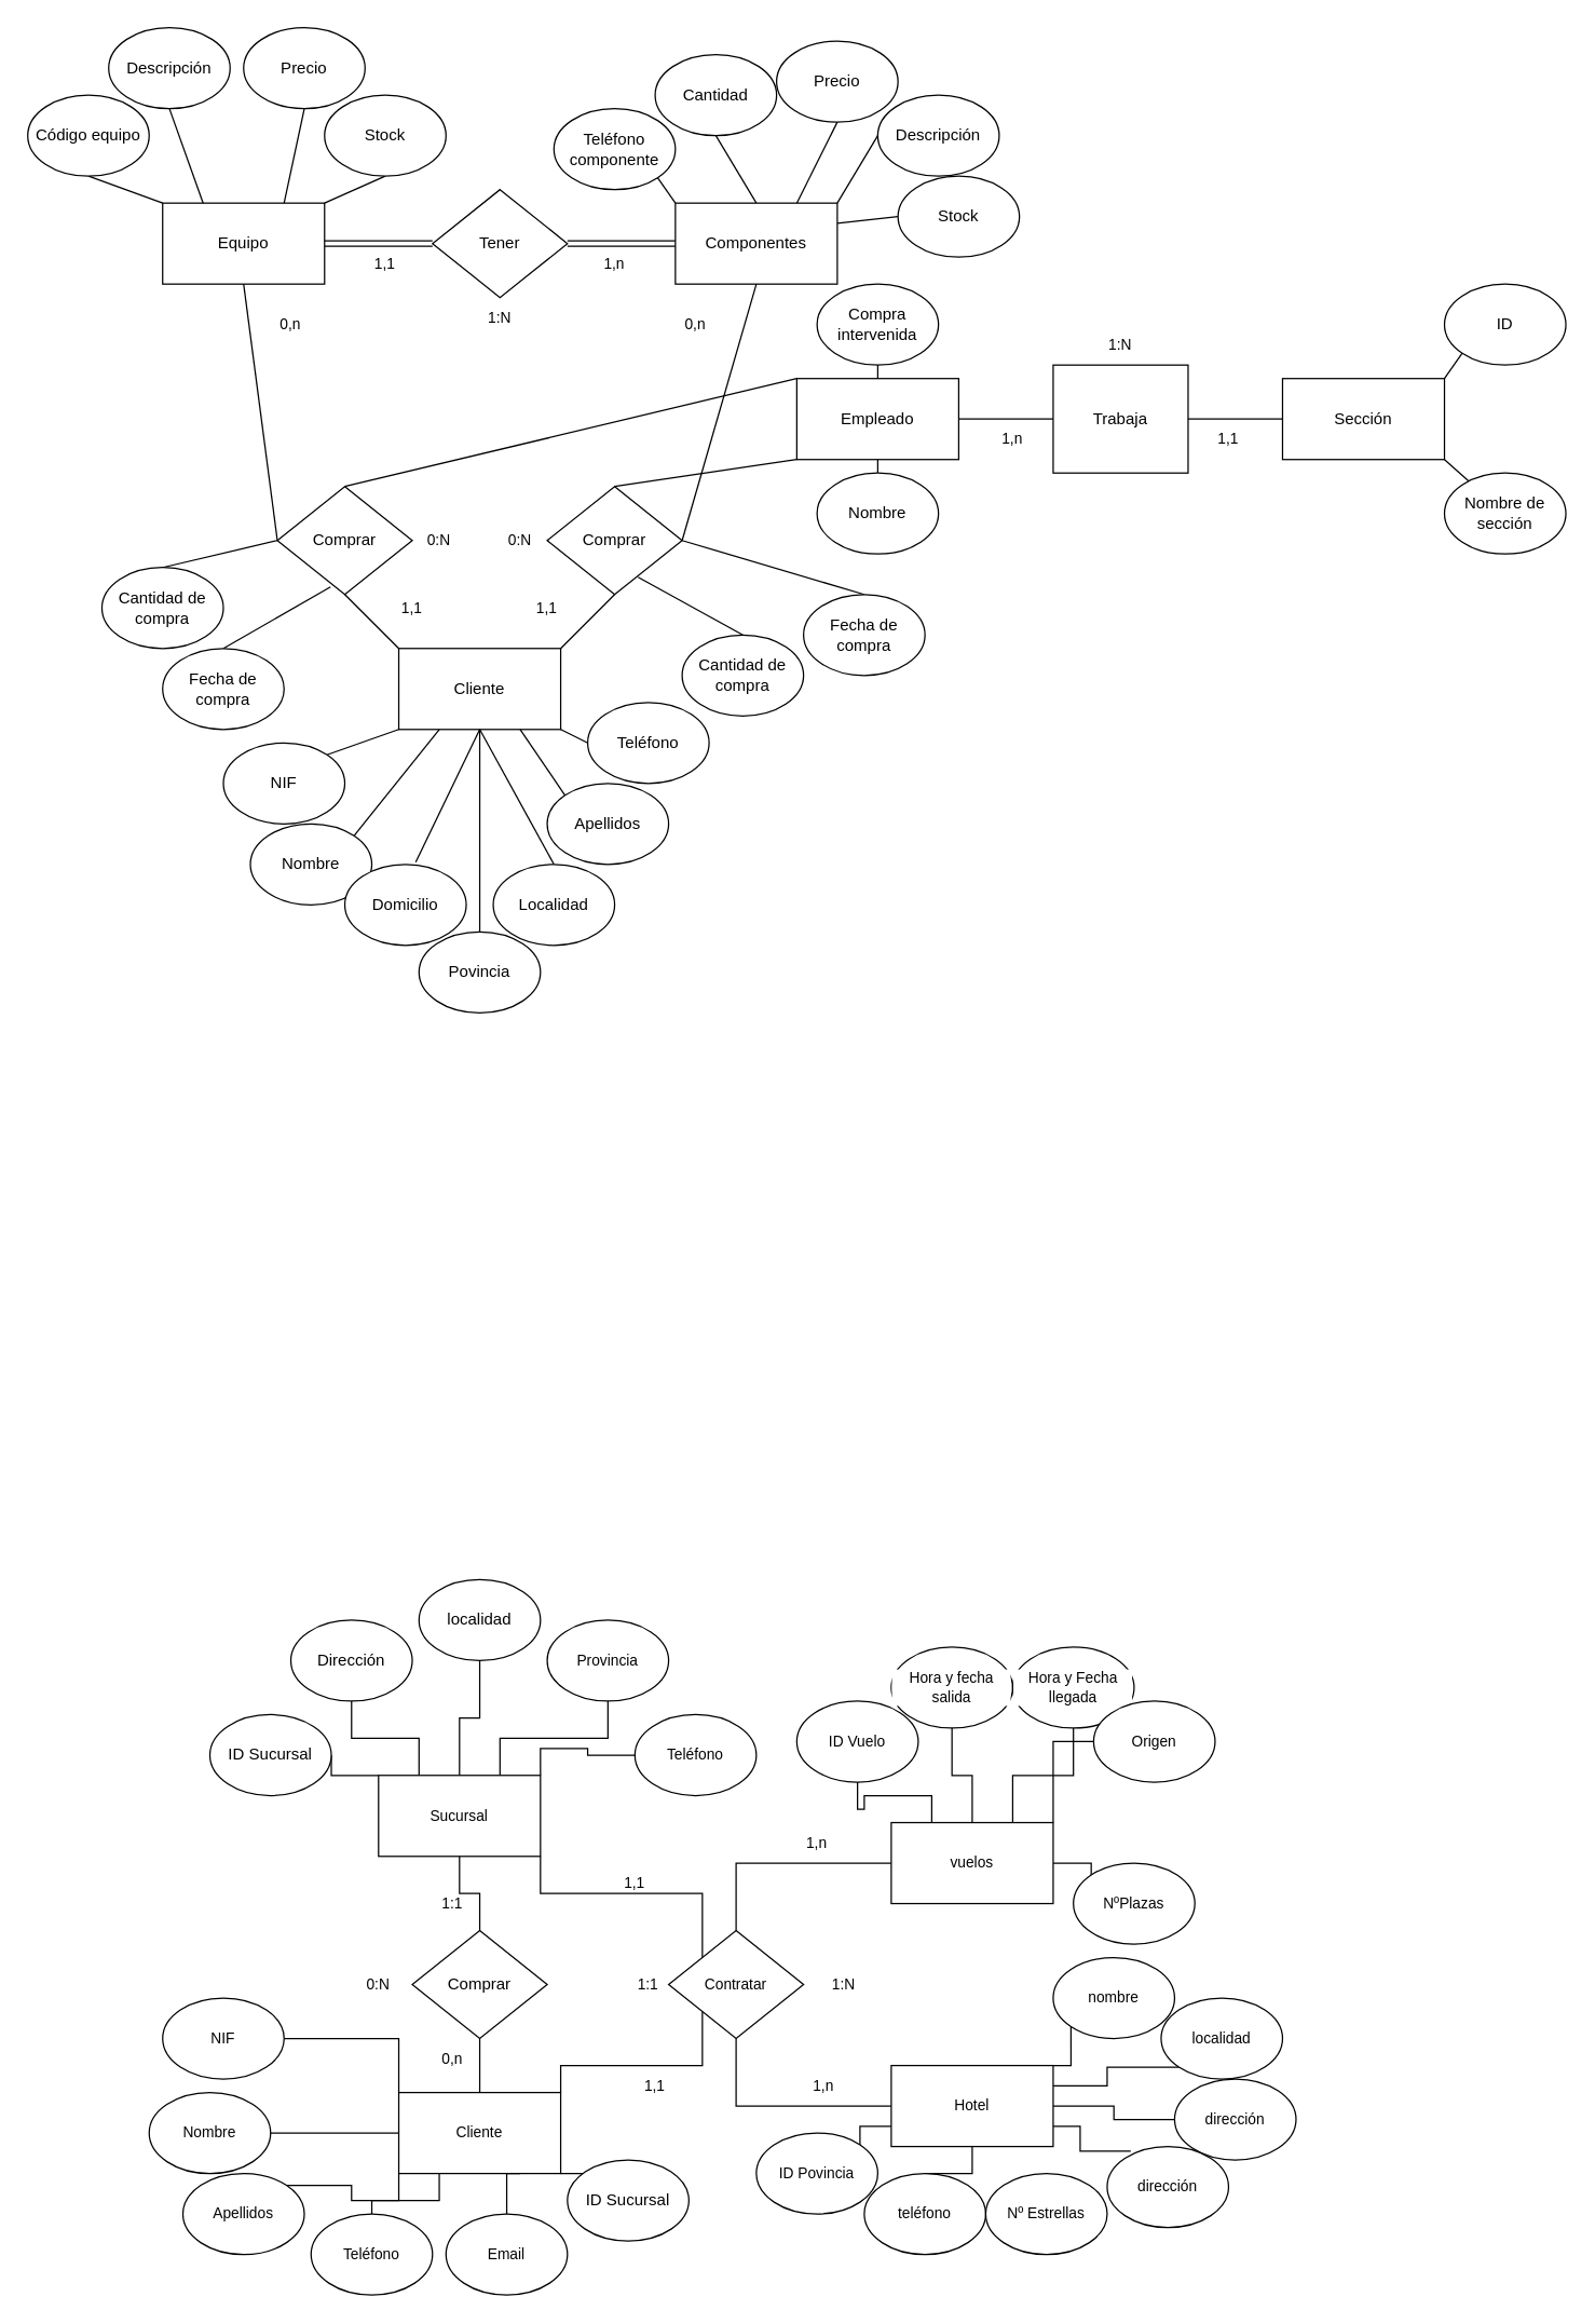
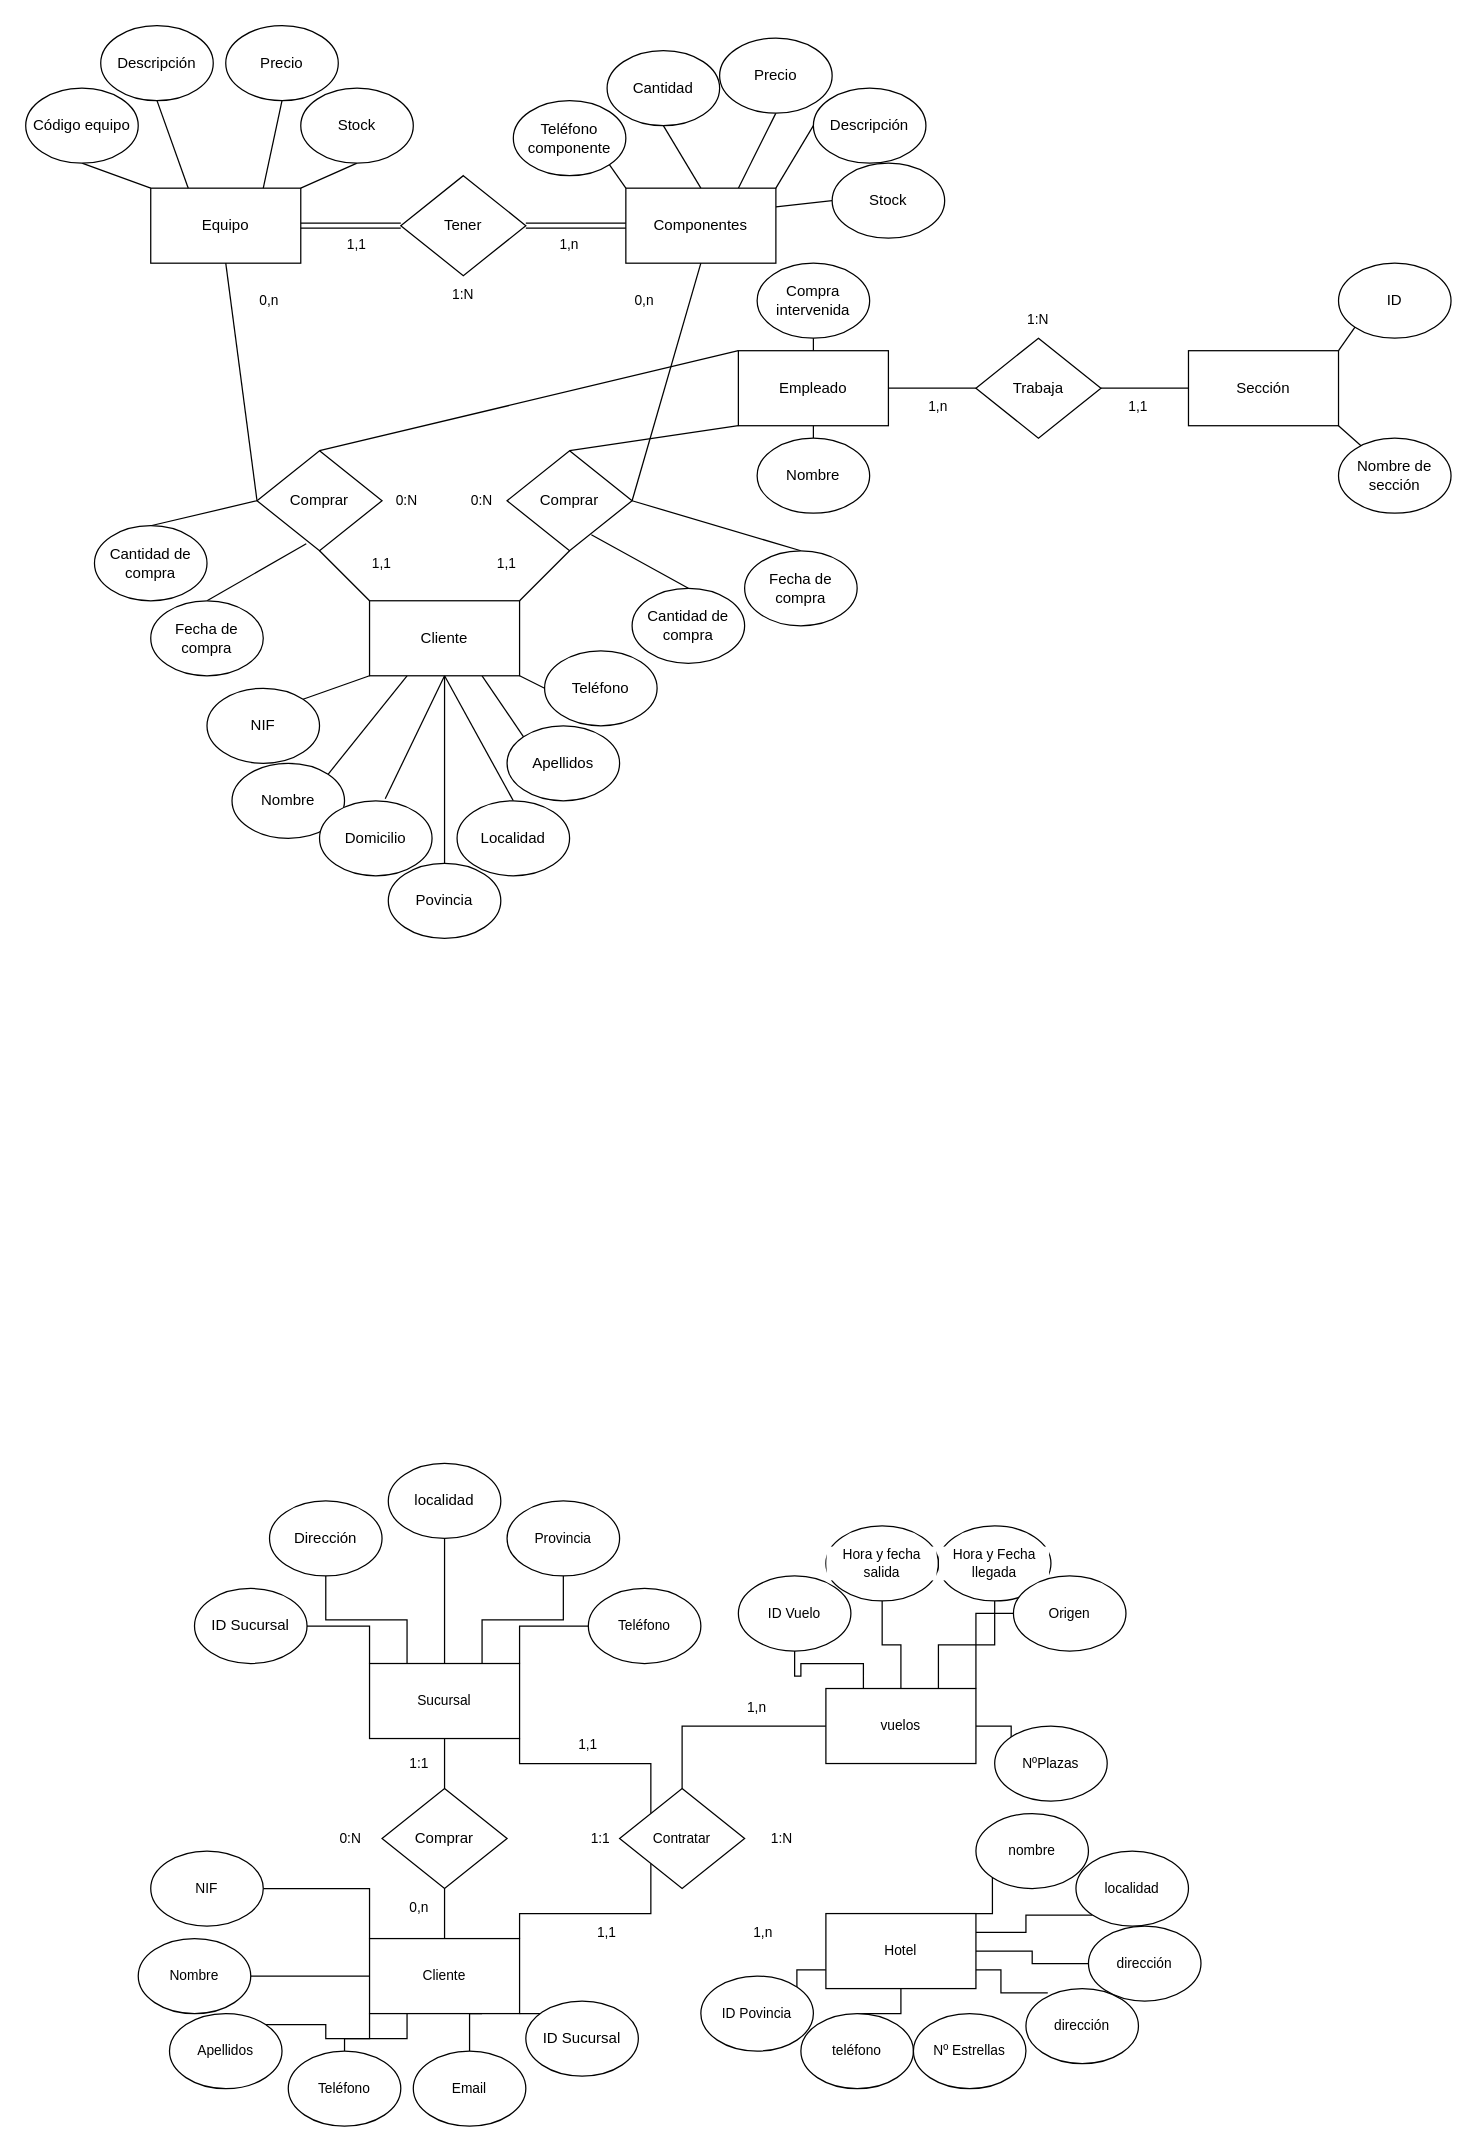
- <mxCell id="60" value="Trabaja" style="whiteSpace=wrap;html=1;rounded=0;" parent="1" vertex="1"><mxGeometry x="780" y="270" width="100" height="80" as="geometry" /></mxCell>
+ <mxCell id="60" value="Trabaja" style="rhombus;whiteSpace=wrap;html=1;" parent="1" vertex="1"><mxGeometry x="780" y="270" width="100" height="80" as="geometry" /></mxCell>
- <mxCell id="87" value="Sucursal" style="rounded=0;whiteSpace=wrap;html=1;labelBackgroundColor=default;endArrow=none;fontSize=11;" parent="1" vertex="1"><mxGeometry x="280" y="1315" width="120" height="60" as="geometry" /></mxCell>
+ <mxCell id="87" value="Sucursal" style="rounded=0;whiteSpace=wrap;html=1;labelBackgroundColor=default;endArrow=none;fontSize=11;" parent="1" vertex="1"><mxGeometry x="295" y="1330" width="120" height="60" as="geometry" /></mxCell>
- <mxCell id="104" style="edgeStyle=orthogonalEdgeStyle;rounded=0;orthogonalLoop=1;jettySize=auto;html=1;exitX=0.5;exitY=1;exitDx=0;exitDy=0;entryX=0;entryY=0.5;entryDx=0;entryDy=0;fontFamily=Helvetica;fontSize=11;fontColor=default;endArrow=none;" parent="1" source="105" target="118" edge="1"><mxGeometry relative="1" as="geometry" /></mxCell>
